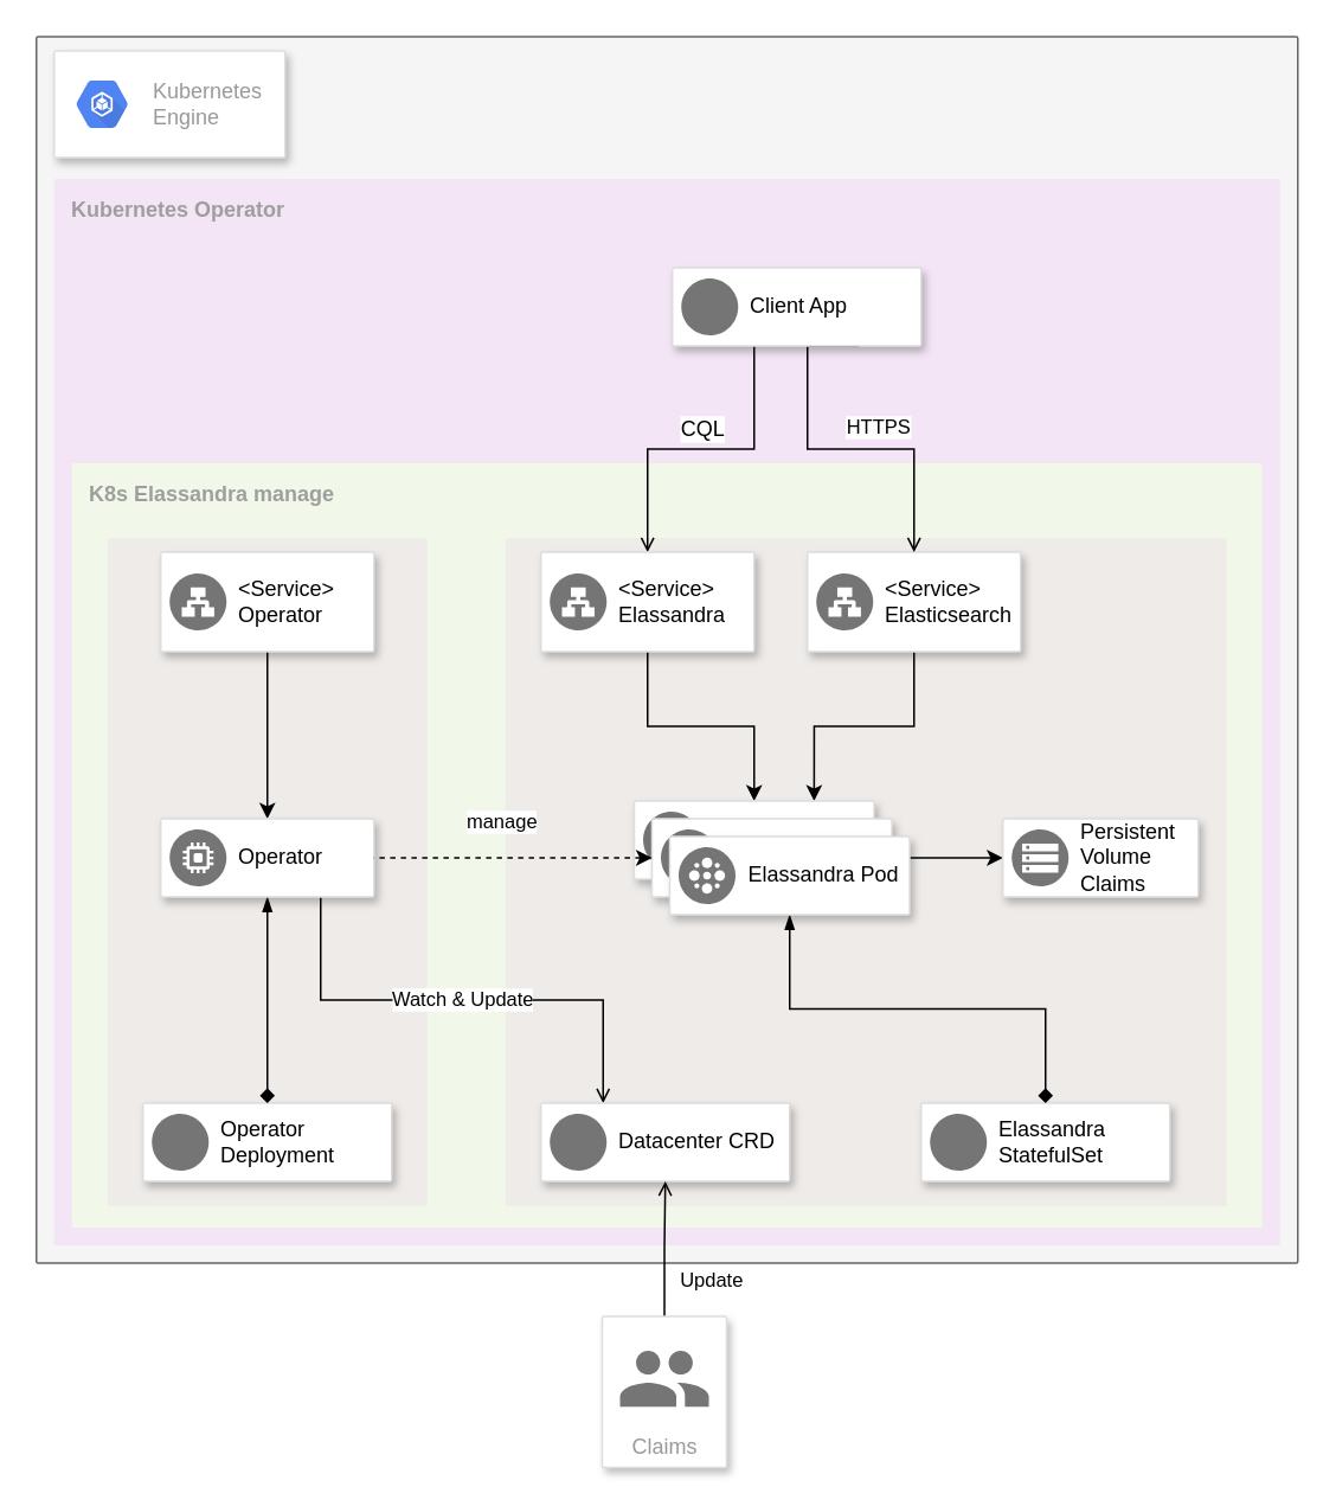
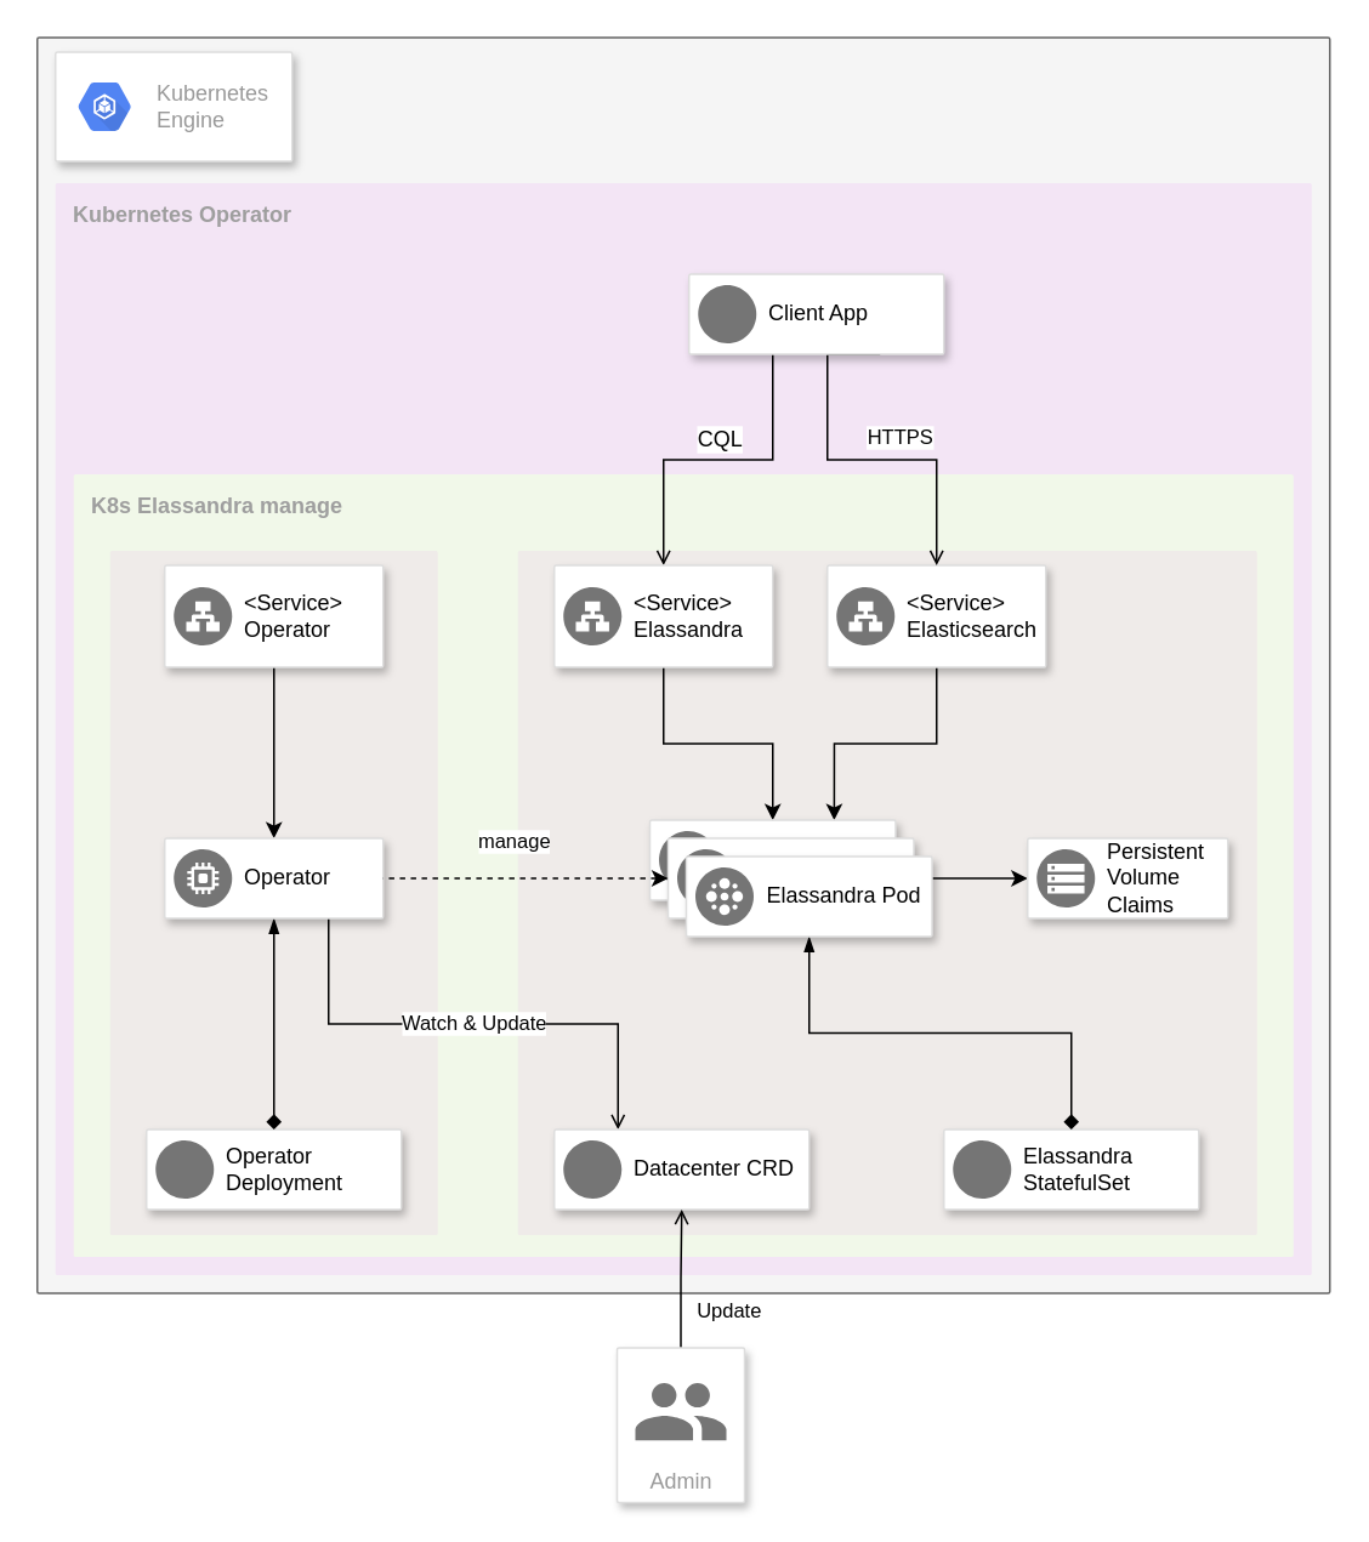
- <mxCell id="45" value="Claims" style="strokeColor=#dddddd;fillColor=#ffffff;shadow=1;strokeWidth=1;rounded=1;absoluteArcSize=1;arcSize=2;labelPosition=center;verticalLabelPosition=middle;align=center;verticalAlign=bottom;spacingLeft=0;fontColor=#999999;fontSize=12;whiteSpace=wrap;spacingBottom=2;" parent="1" vertex="1"><mxGeometry x="338.5" y="740" width="70" height="85" as="geometry" /></mxCell>
+ <mxCell id="45" value="Admin" style="strokeColor=#dddddd;fillColor=#ffffff;shadow=1;strokeWidth=1;rounded=1;absoluteArcSize=1;arcSize=2;labelPosition=center;verticalLabelPosition=middle;align=center;verticalAlign=bottom;spacingLeft=0;fontColor=#999999;fontSize=12;whiteSpace=wrap;spacingBottom=2;" parent="1" vertex="1"><mxGeometry x="338.5" y="740" width="70" height="85" as="geometry" /></mxCell>
